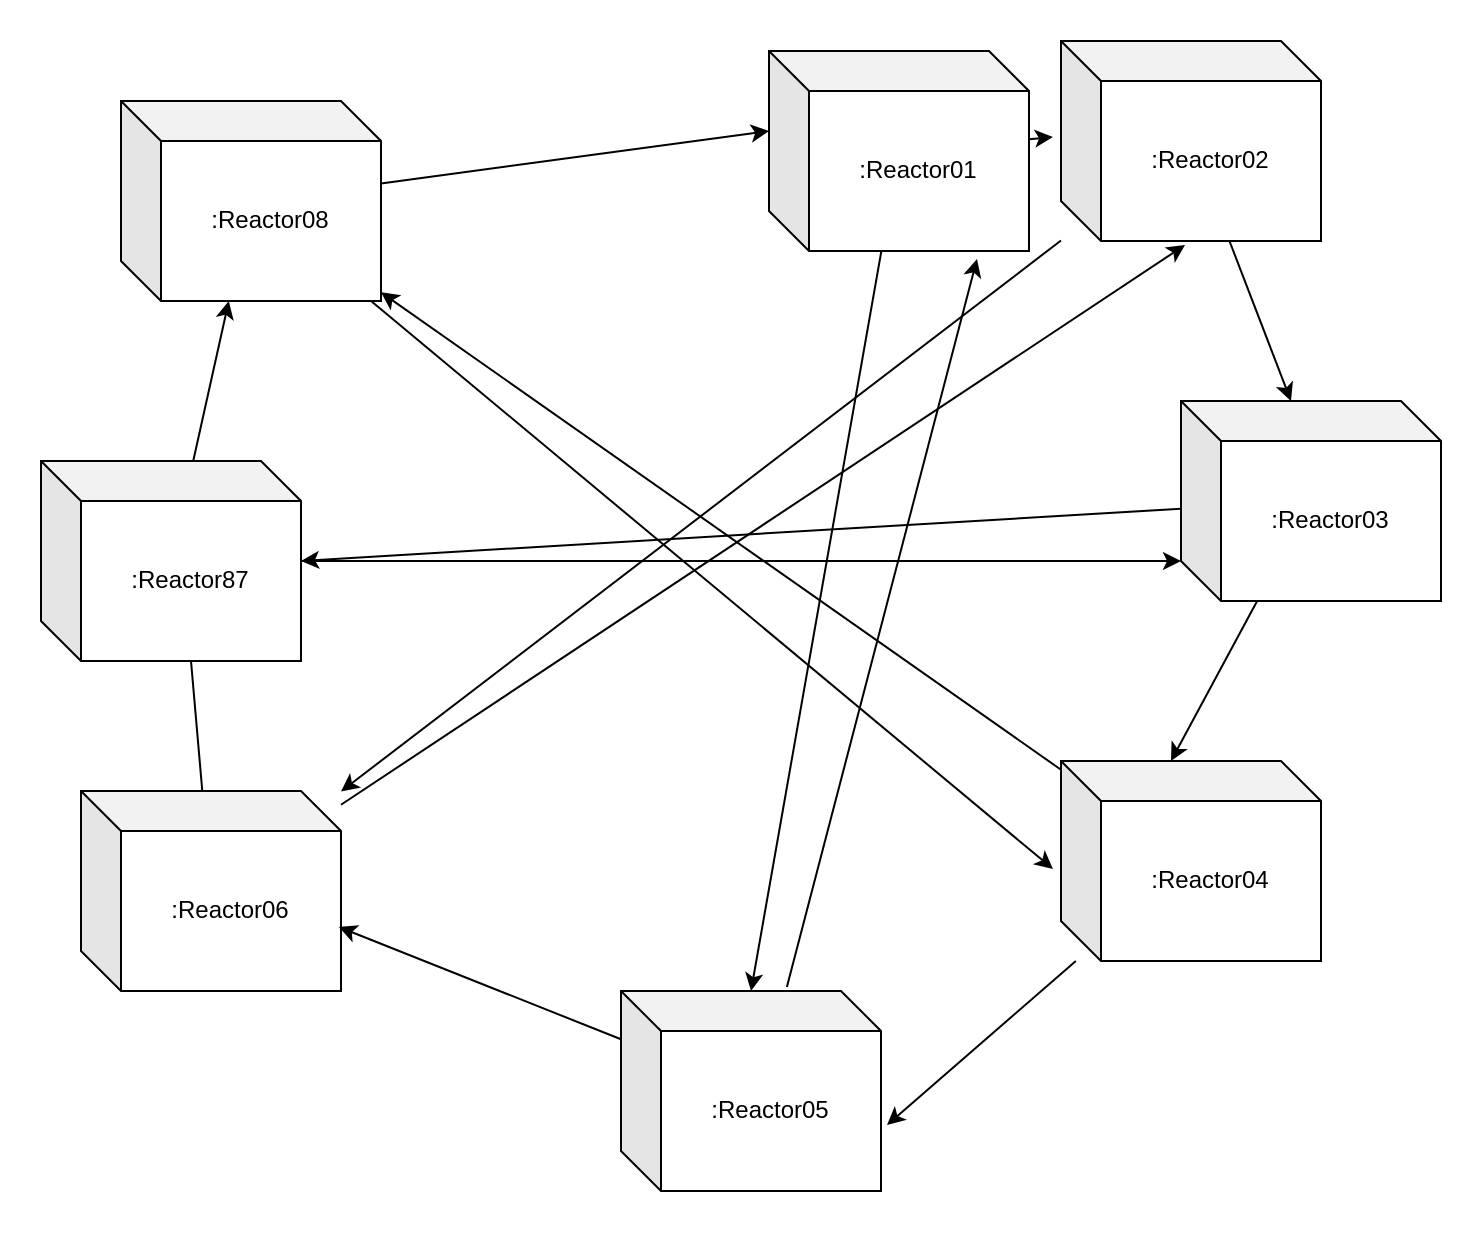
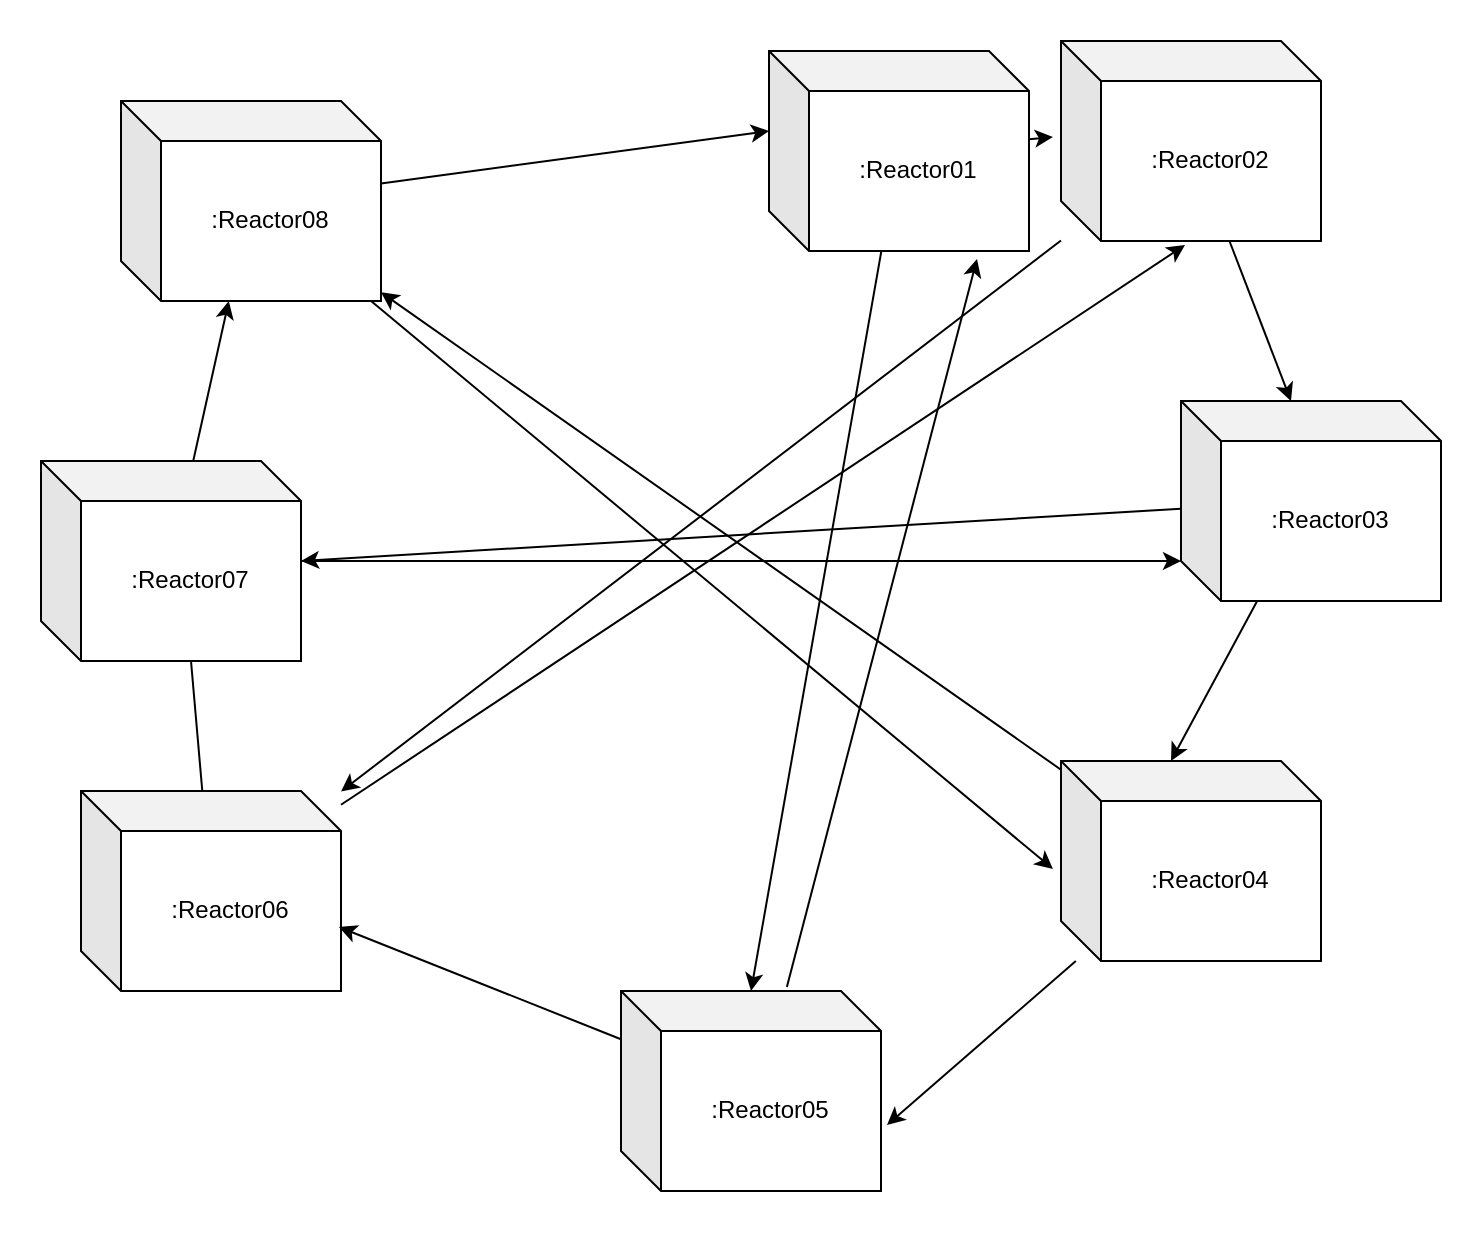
- <mxCell id="10" value="&lt;span&gt;:Reactor87&lt;/span&gt;" style="shape=cube;whiteSpace=wrap;html=1;boundedLbl=1;backgroundOutline=1;darkOpacity=0.05;darkOpacity2=0.1;" vertex="1" parent="1"><mxGeometry x="20" y="230" width="130" height="100" as="geometry" /></mxCell>
+ <mxCell id="10" value="&lt;span&gt;:Reactor07&lt;/span&gt;" style="shape=cube;whiteSpace=wrap;html=1;boundedLbl=1;backgroundOutline=1;darkOpacity=0.05;darkOpacity2=0.1;" vertex="1" parent="1"><mxGeometry x="20" y="230" width="130" height="100" as="geometry" /></mxCell>
